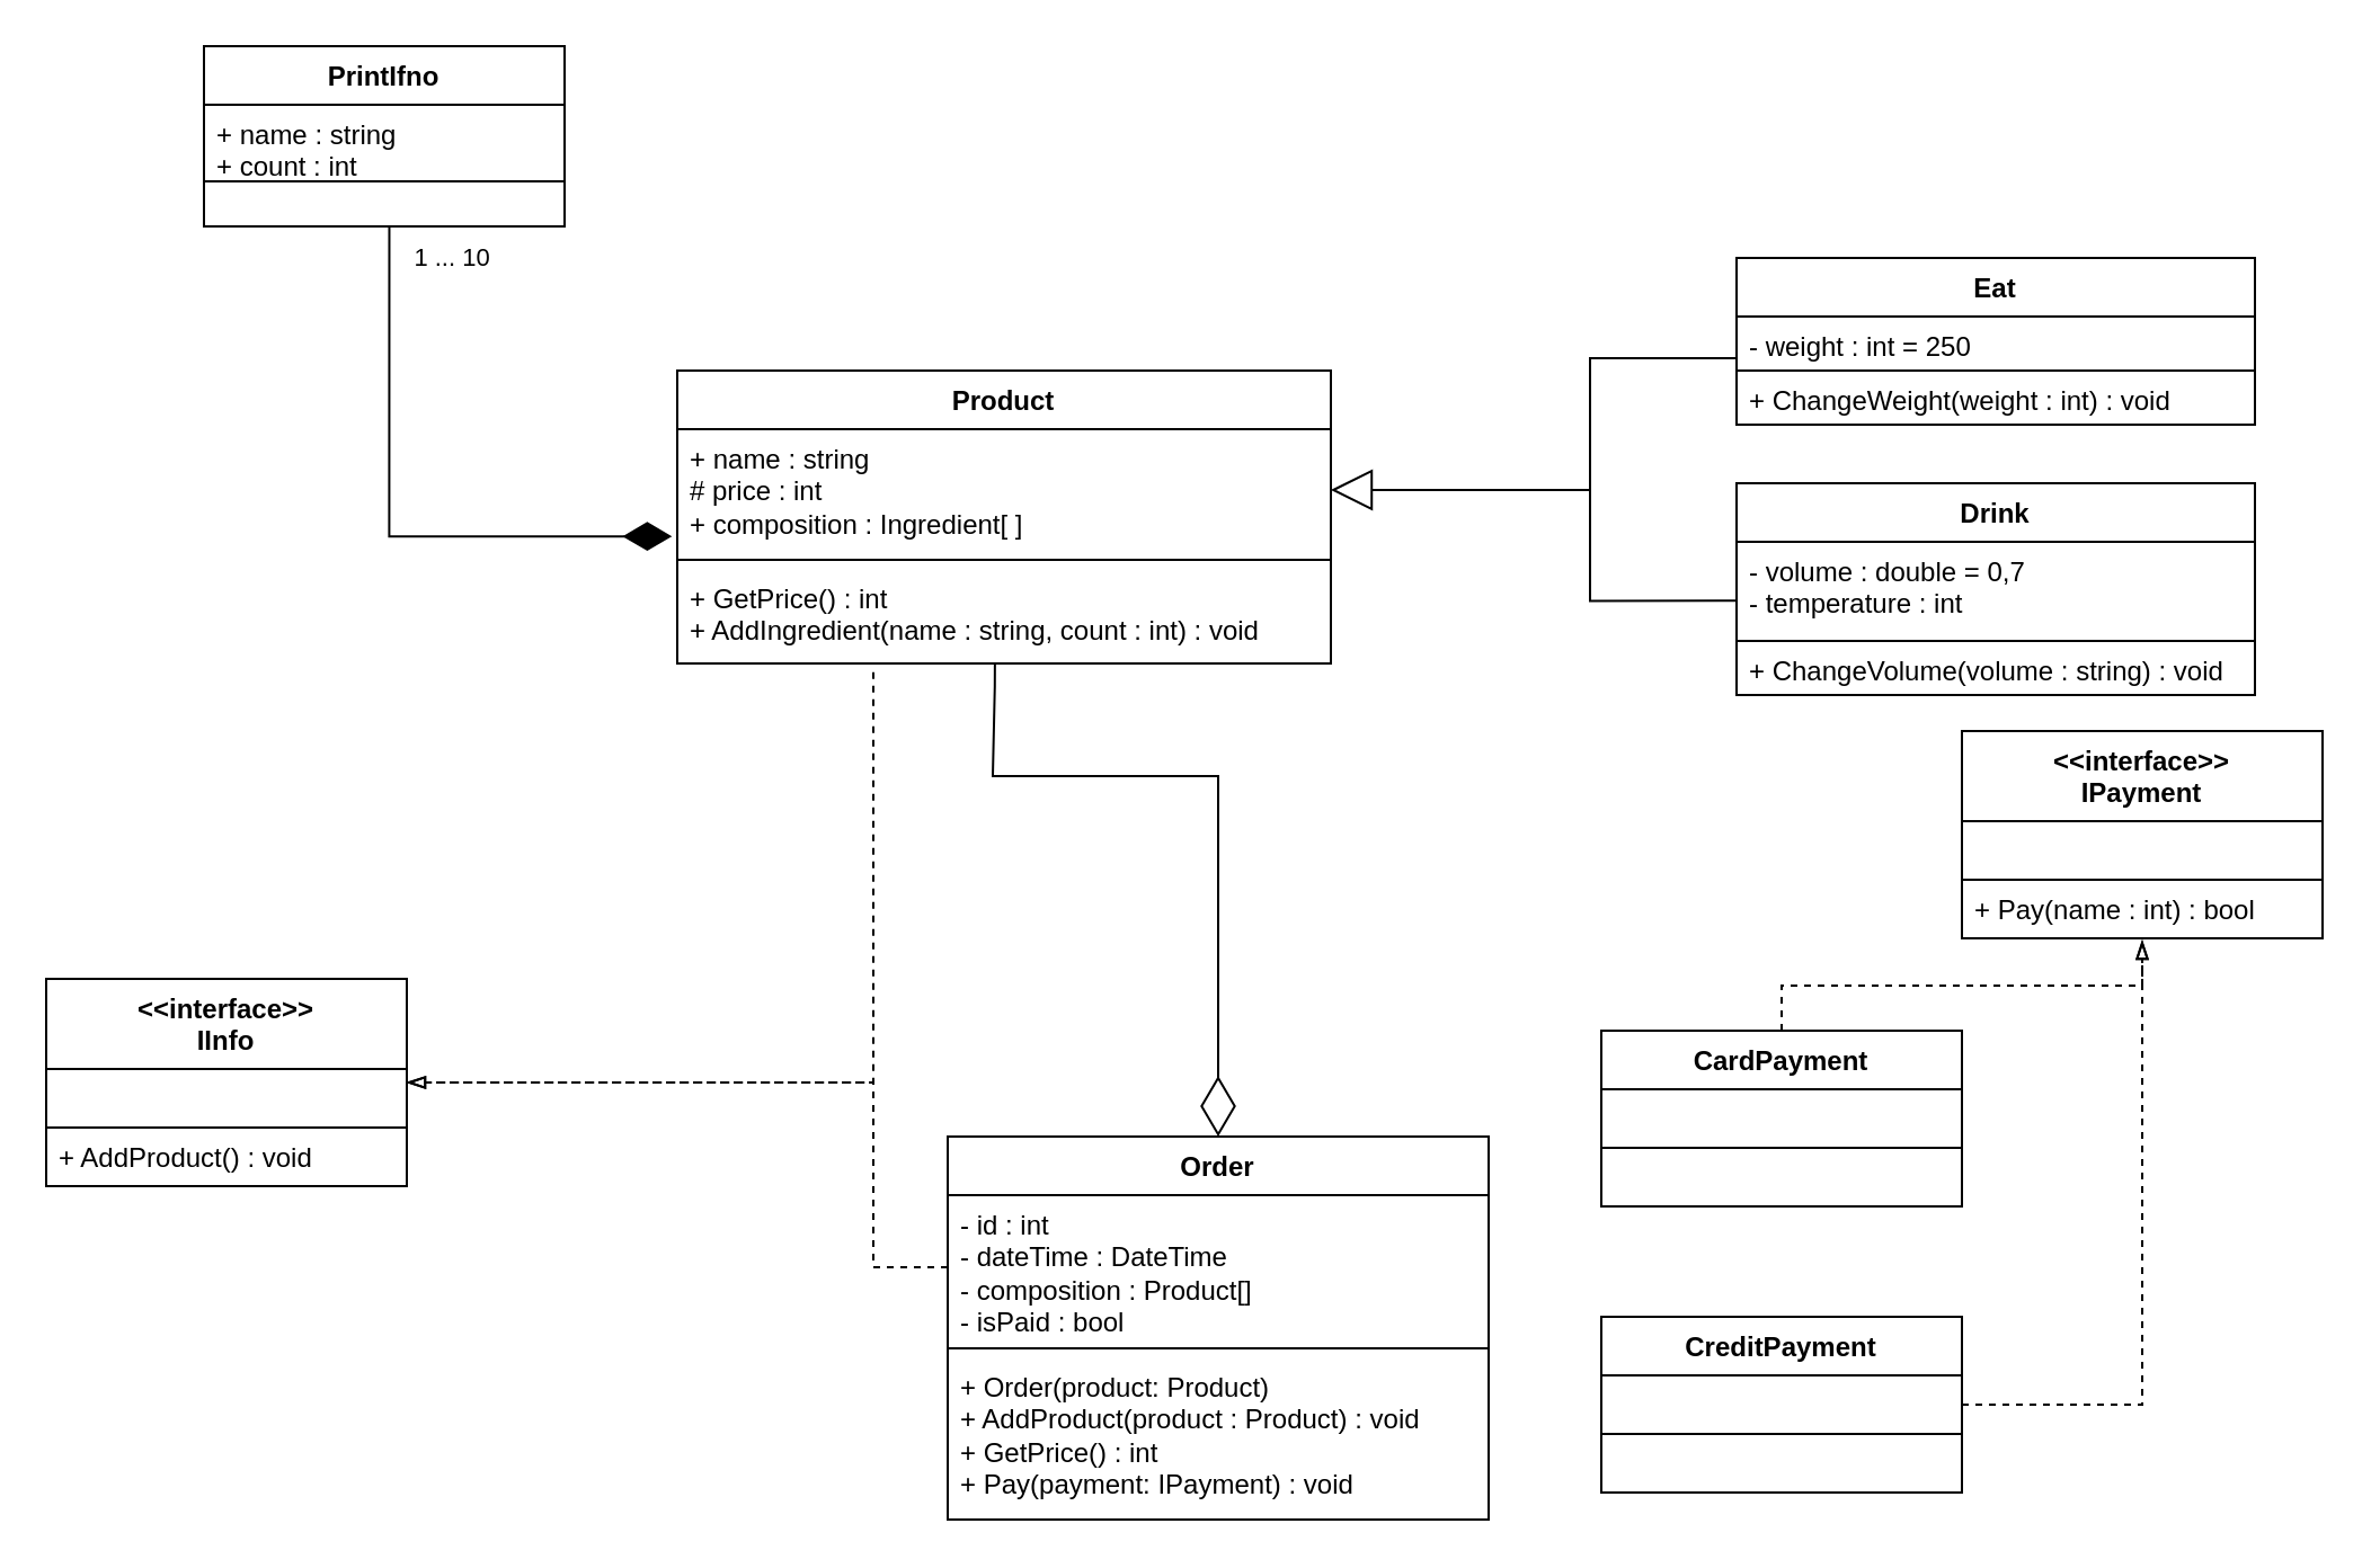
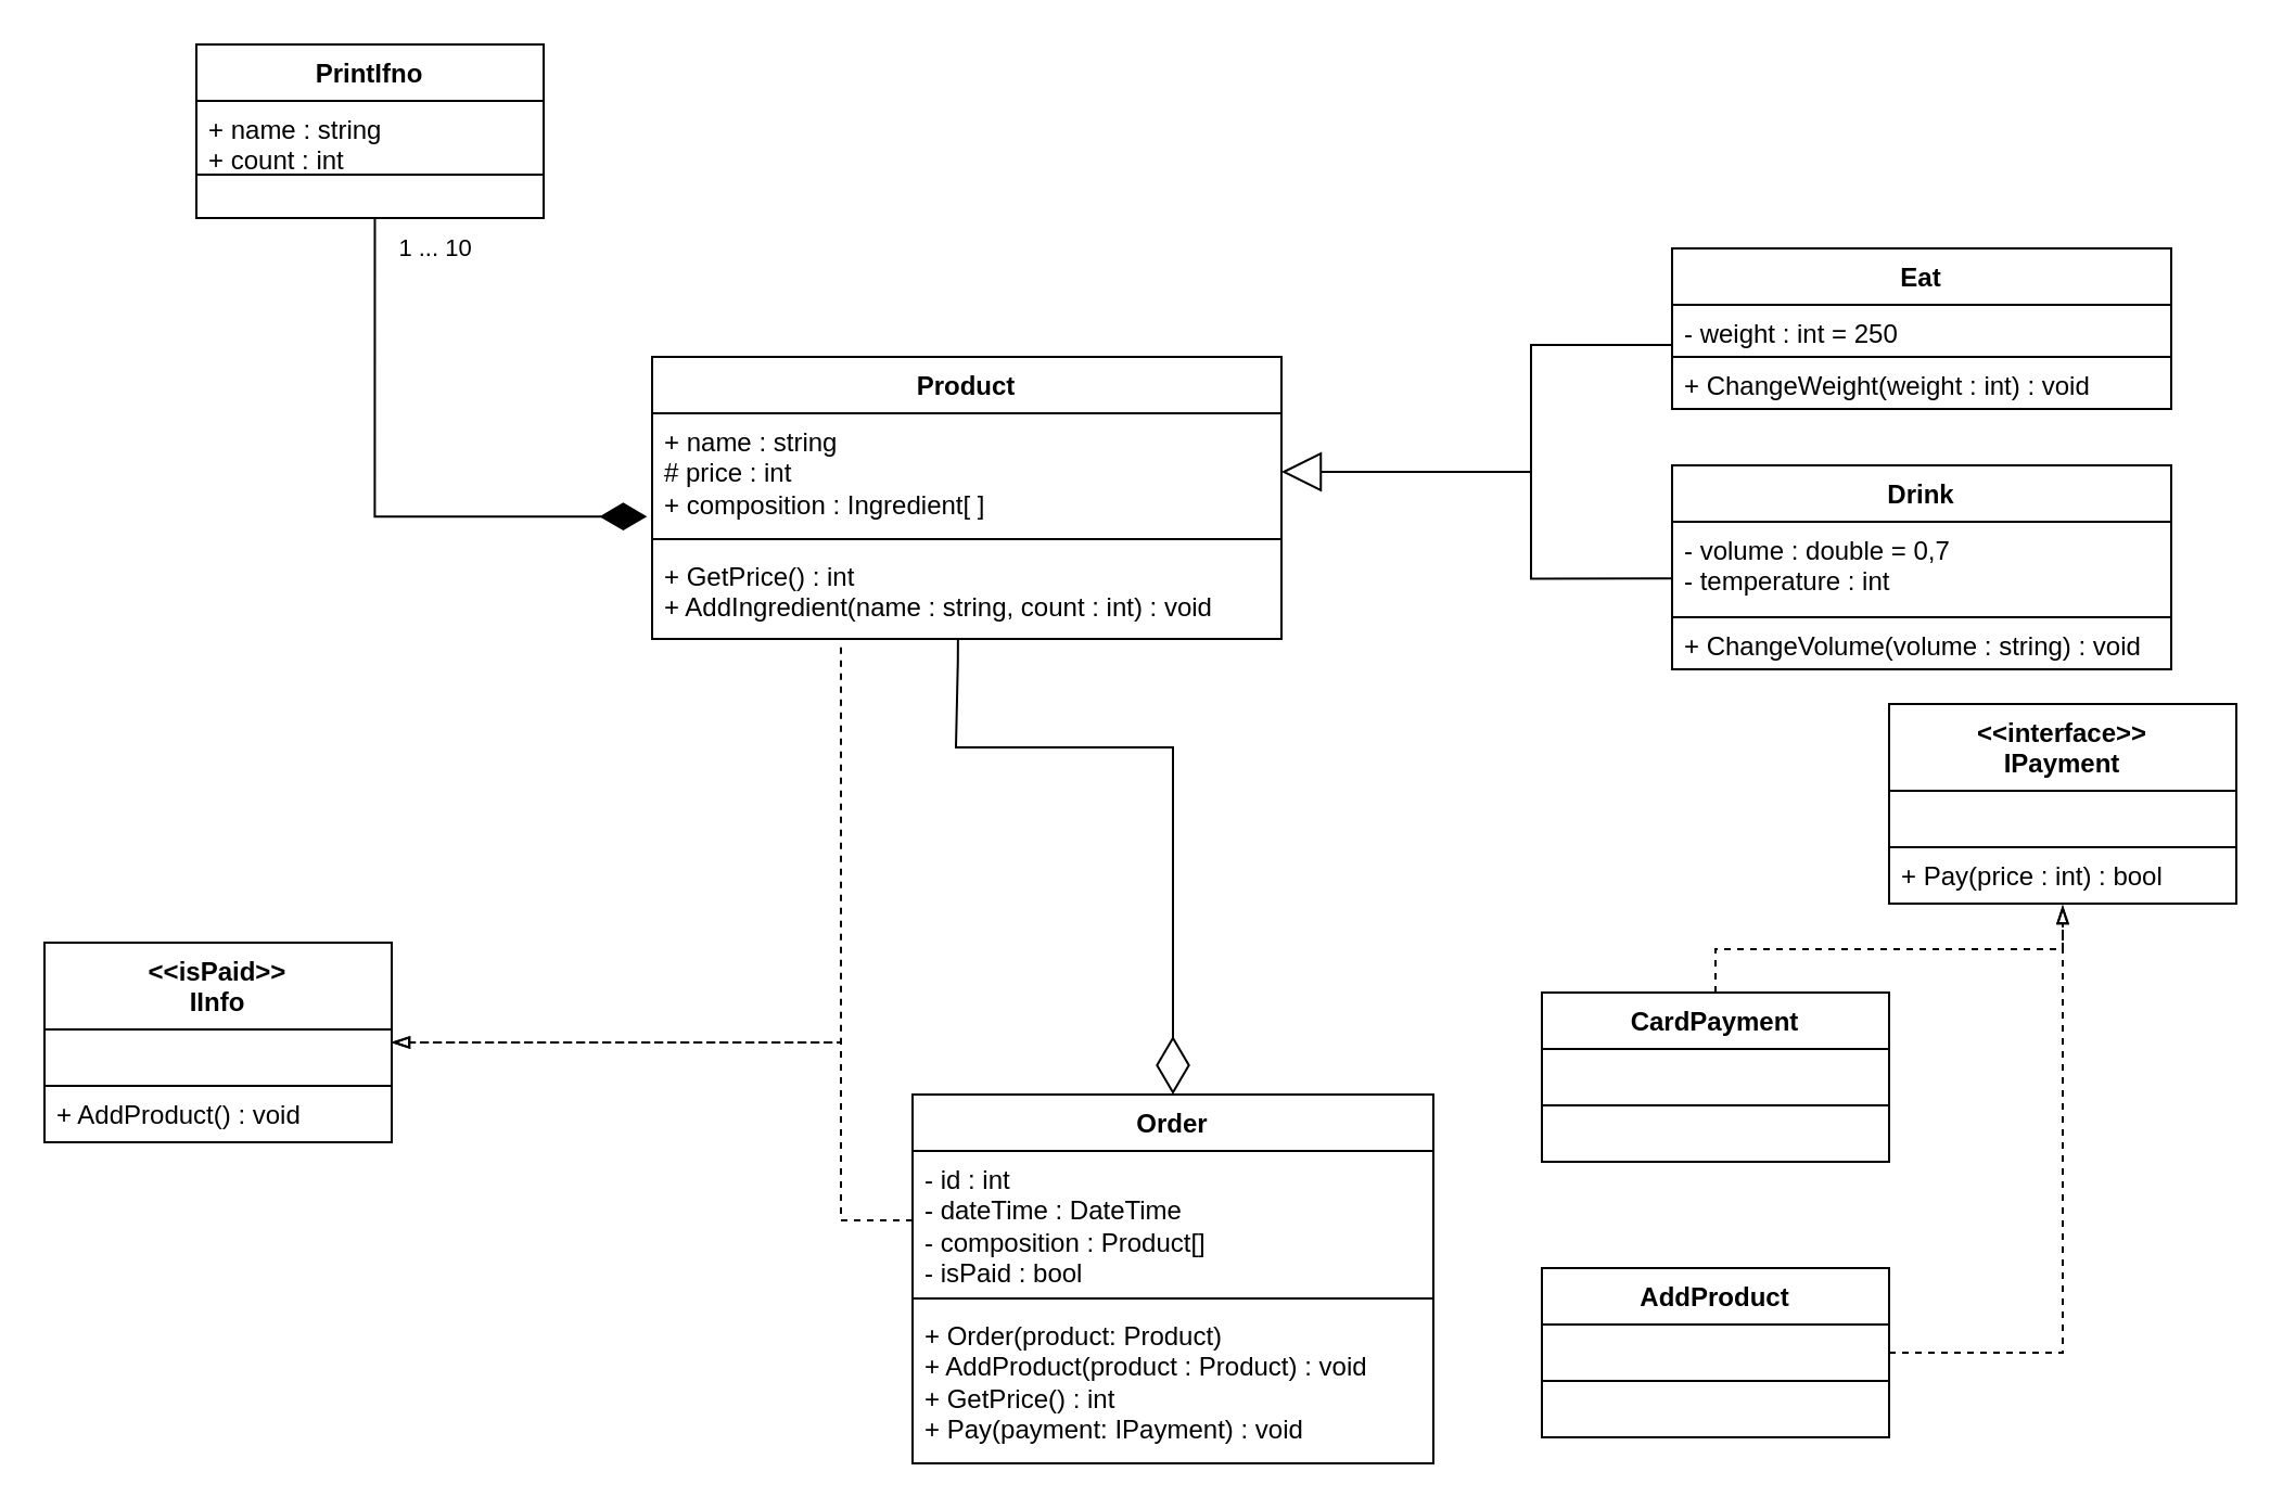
- <mxCell id="29" value="+ Pay(name : int) : bool" style="text;strokeColor=none;fillColor=none;align=left;verticalAlign=top;spacingLeft=4;spacingRight=4;overflow=hidden;rotatable=0;points=[[0,0.5],[1,0.5]];portConstraint=eastwest;whiteSpace=wrap;html=1;" vertex="1" parent="27"><mxGeometry y="66" width="160" height="26" as="geometry" /></mxCell>
+ <mxCell id="29" value="+ Pay(price : int) : bool" style="text;strokeColor=none;fillColor=none;align=left;verticalAlign=top;spacingLeft=4;spacingRight=4;overflow=hidden;rotatable=0;points=[[0,0.5],[1,0.5]];portConstraint=eastwest;whiteSpace=wrap;html=1;" vertex="1" parent="27"><mxGeometry y="66" width="160" height="26" as="geometry" /></mxCell>
- <mxCell id="24" value="&amp;lt;&amp;lt;interface&amp;gt;&amp;gt;&lt;br&gt;IInfo" style="swimlane;fontStyle=1;align=center;verticalAlign=top;childLayout=stackLayout;horizontal=1;startSize=40;horizontalStack=0;resizeParent=1;resizeParentMax=0;resizeLast=0;collapsible=1;marginBottom=0;whiteSpace=wrap;html=1;" vertex="1" parent="1"><mxGeometry x="20" y="434" width="160" height="92" as="geometry" /></mxCell>
+ <mxCell id="24" value="&amp;lt;&amp;lt;isPaid&amp;gt;&amp;gt;&lt;br&gt;IInfo" style="swimlane;fontStyle=1;align=center;verticalAlign=top;childLayout=stackLayout;horizontal=1;startSize=40;horizontalStack=0;resizeParent=1;resizeParentMax=0;resizeLast=0;collapsible=1;marginBottom=0;whiteSpace=wrap;html=1;" vertex="1" parent="1"><mxGeometry x="20" y="434" width="160" height="92" as="geometry" /></mxCell>
- <mxCell id="35" value="CreditPayment" style="swimlane;fontStyle=1;align=center;verticalAlign=top;childLayout=stackLayout;horizontal=1;startSize=26;horizontalStack=0;resizeParent=1;resizeParentMax=0;resizeLast=0;collapsible=1;marginBottom=0;whiteSpace=wrap;html=1;" vertex="1" parent="1"><mxGeometry x="710" y="584" width="160" height="78" as="geometry" /></mxCell>
+ <mxCell id="35" value="AddProduct" style="swimlane;fontStyle=1;align=center;verticalAlign=top;childLayout=stackLayout;horizontal=1;startSize=26;horizontalStack=0;resizeParent=1;resizeParentMax=0;resizeLast=0;collapsible=1;marginBottom=0;whiteSpace=wrap;html=1;" vertex="1" parent="1"><mxGeometry x="710" y="584" width="160" height="78" as="geometry" /></mxCell>
